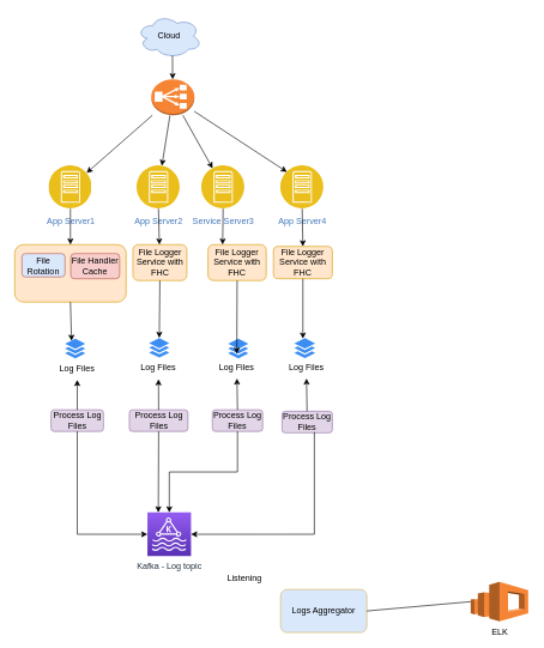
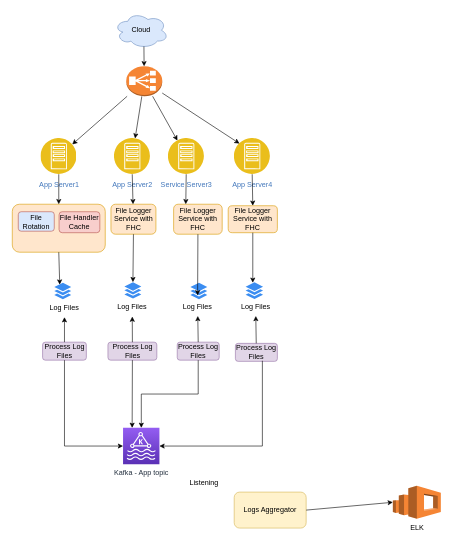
- <mxCell id="21" value="Kafka - Log topic" style="sketch=0;points=[[0,0,0],[0.25,0,0],[0.5,0,0],[0.75,0,0],[1,0,0],[0,1,0],[0.25,1,0],[0.5,1,0],[0.75,1,0],[1,1,0],[0,0.25,0],[0,0.5,0],[0,0.75,0],[1,0.25,0],[1,0.5,0],[1,0.75,0]];outlineConnect=0;fontColor=#232F3E;gradientColor=#945DF2;gradientDirection=north;fillColor=#5A30B5;strokeColor=#ffffff;dashed=0;verticalLabelPosition=bottom;verticalAlign=top;align=center;html=1;fontSize=12;fontStyle=0;aspect=fixed;shape=mxgraph.aws4.resourceIcon;resIcon=mxgraph.aws4.managed_streaming_for_kafka;" parent="1" vertex="1"><mxGeometry x="204.67" y="712.88" width="60.66" height="60.66" as="geometry" /></mxCell>
+ <mxCell id="21" value="Kafka - App topic" style="sketch=0;points=[[0,0,0],[0.25,0,0],[0.5,0,0],[0.75,0,0],[1,0,0],[0,1,0],[0.25,1,0],[0.5,1,0],[0.75,1,0],[1,1,0],[0,0.25,0],[0,0.5,0],[0,0.75,0],[1,0.25,0],[1,0.5,0],[1,0.75,0]];outlineConnect=0;fontColor=#232F3E;gradientColor=#945DF2;gradientDirection=north;fillColor=#5A30B5;strokeColor=#ffffff;dashed=0;verticalLabelPosition=bottom;verticalAlign=top;align=center;html=1;fontSize=12;fontStyle=0;aspect=fixed;shape=mxgraph.aws4.resourceIcon;resIcon=mxgraph.aws4.managed_streaming_for_kafka;" parent="1" vertex="1"><mxGeometry x="204.67" y="712.88" width="60.66" height="60.66" as="geometry" /></mxCell>
- <mxCell id="51" value="" style="endArrow=none;html=1;rounded=0;exitX=1;exitY=0.5;exitDx=0;exitDy=0;entryX=0;entryY=0.5;entryDx=0;entryDy=0;entryPerimeter=0;" edge="1" parent="1" source="34" target="50"><mxGeometry width="50" height="50" relative="1" as="geometry"><mxPoint x="330" y="760" as="sourcePoint" /><mxPoint x="380" y="710" as="targetPoint" /></mxGeometry></mxCell>
+ <mxCell id="51" value="" style="endArrow=classic;html=1;rounded=0;exitX=1;exitY=0.5;exitDx=0;exitDy=0;entryX=0;entryY=0.5;entryDx=0;entryDy=0;entryPerimeter=0;" edge="1" parent="1" source="34" target="50"><mxGeometry width="50" height="50" relative="1" as="geometry"><mxPoint x="330" y="760" as="sourcePoint" /><mxPoint x="380" y="710" as="targetPoint" /></mxGeometry></mxCell>
- <mxCell id="34" value="Logs Aggregator" style="rounded=1;whiteSpace=wrap;html=1;fillColor=#dae8fc;strokeColor=#d6b656;" parent="1" vertex="1"><mxGeometry x="390" y="820" width="120" height="60" as="geometry" /></mxCell>
+ <mxCell id="34" value="Logs Aggregator" style="rounded=1;whiteSpace=wrap;html=1;fillColor=#fff2cc;strokeColor=#d6b656;" parent="1" vertex="1"><mxGeometry x="390" y="820" width="120" height="60" as="geometry" /></mxCell>
